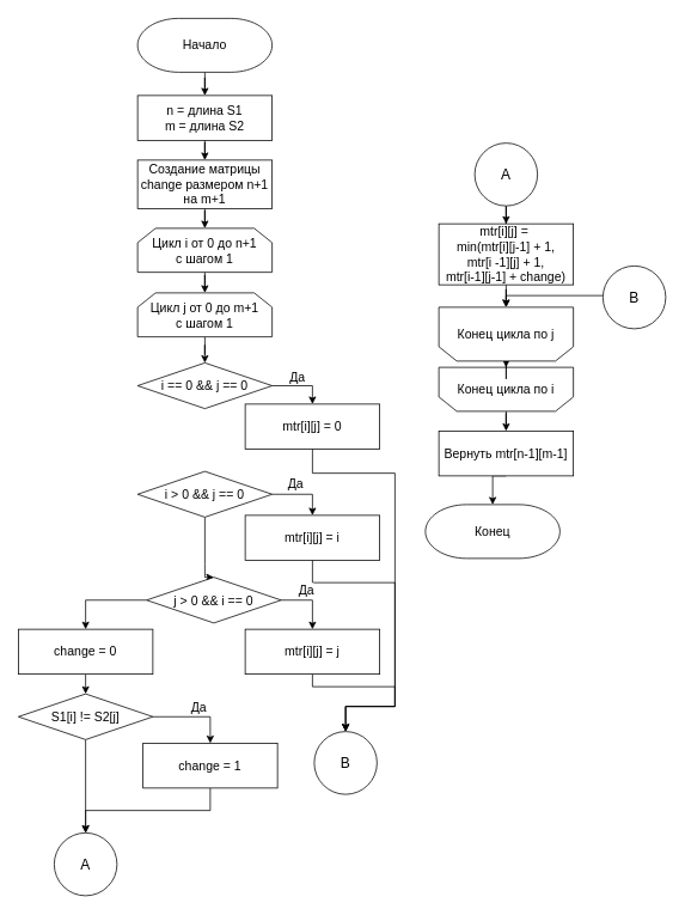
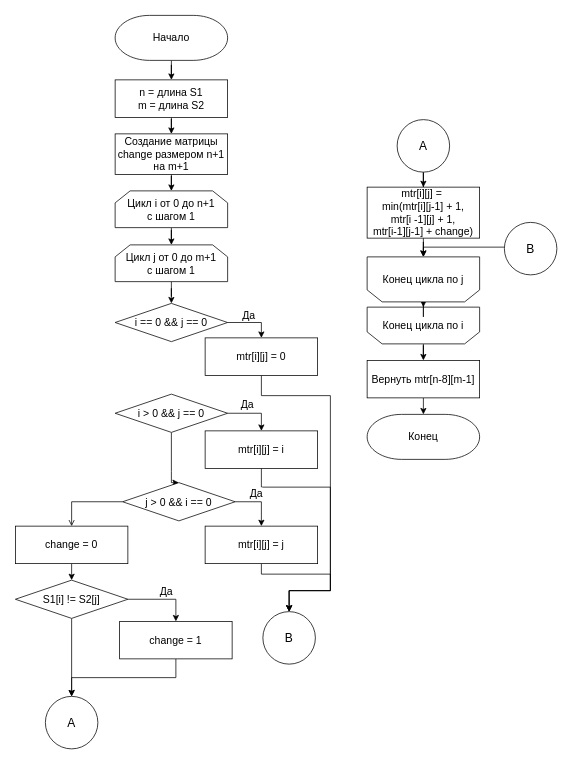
- <mxCell id="41" value="&lt;font style=&quot;font-size: 14px;&quot;&gt;Вернуть mtr[n-1][m-1]&lt;/font&gt;" style="rounded=0;whiteSpace=wrap;html=1;absoluteArcSize=1;arcSize=14;strokeWidth=1;" parent="1" vertex="1"><mxGeometry x="489" y="480" width="150" height="50" as="geometry" /></mxCell>
+ <mxCell id="41" value="&lt;font style=&quot;font-size: 14px;&quot;&gt;Вернуть mtr[n-8][m-1]&lt;/font&gt;" style="rounded=0;whiteSpace=wrap;html=1;absoluteArcSize=1;arcSize=14;strokeWidth=1;" parent="1" vertex="1"><mxGeometry x="489" y="480" width="150" height="50" as="geometry" /></mxCell>
- <mxCell id="42" value="&lt;font style=&quot;font-size: 14px;&quot;&gt;Конец&lt;/font&gt;" style="strokeWidth=1;html=1;shape=mxgraph.flowchart.terminator;whiteSpace=wrap;" parent="1" vertex="1"><mxGeometry x="474" y="562" width="150" height="60" as="geometry" /></mxCell>
+ <mxCell id="42" value="&lt;font style=&quot;font-size: 14px;&quot;&gt;Конец&lt;/font&gt;" style="strokeWidth=1;html=1;shape=mxgraph.flowchart.terminator;whiteSpace=wrap;" parent="1" vertex="1"><mxGeometry x="489" y="552" width="150" height="60" as="geometry" /></mxCell>
- <mxCell id="21" style="edgeStyle=orthogonalEdgeStyle;rounded=0;orthogonalLoop=1;jettySize=auto;html=1;exitX=0;exitY=0.5;exitDx=0;exitDy=0;exitPerimeter=0;fontSize=12;endArrow=classic;endFill=1;" parent="1" source="22" target="26" edge="1"><mxGeometry relative="1" as="geometry" /></mxCell>
+ <mxCell id="21" style="edgeStyle=orthogonalEdgeStyle;rounded=0;orthogonalLoop=1;jettySize=auto;html=1;exitX=0;exitY=0.5;exitDx=0;exitDy=0;exitPerimeter=0;fontSize=12;endArrow=open;endFill=1;" parent="1" source="22" target="26" edge="1"><mxGeometry relative="1" as="geometry" /></mxCell>
